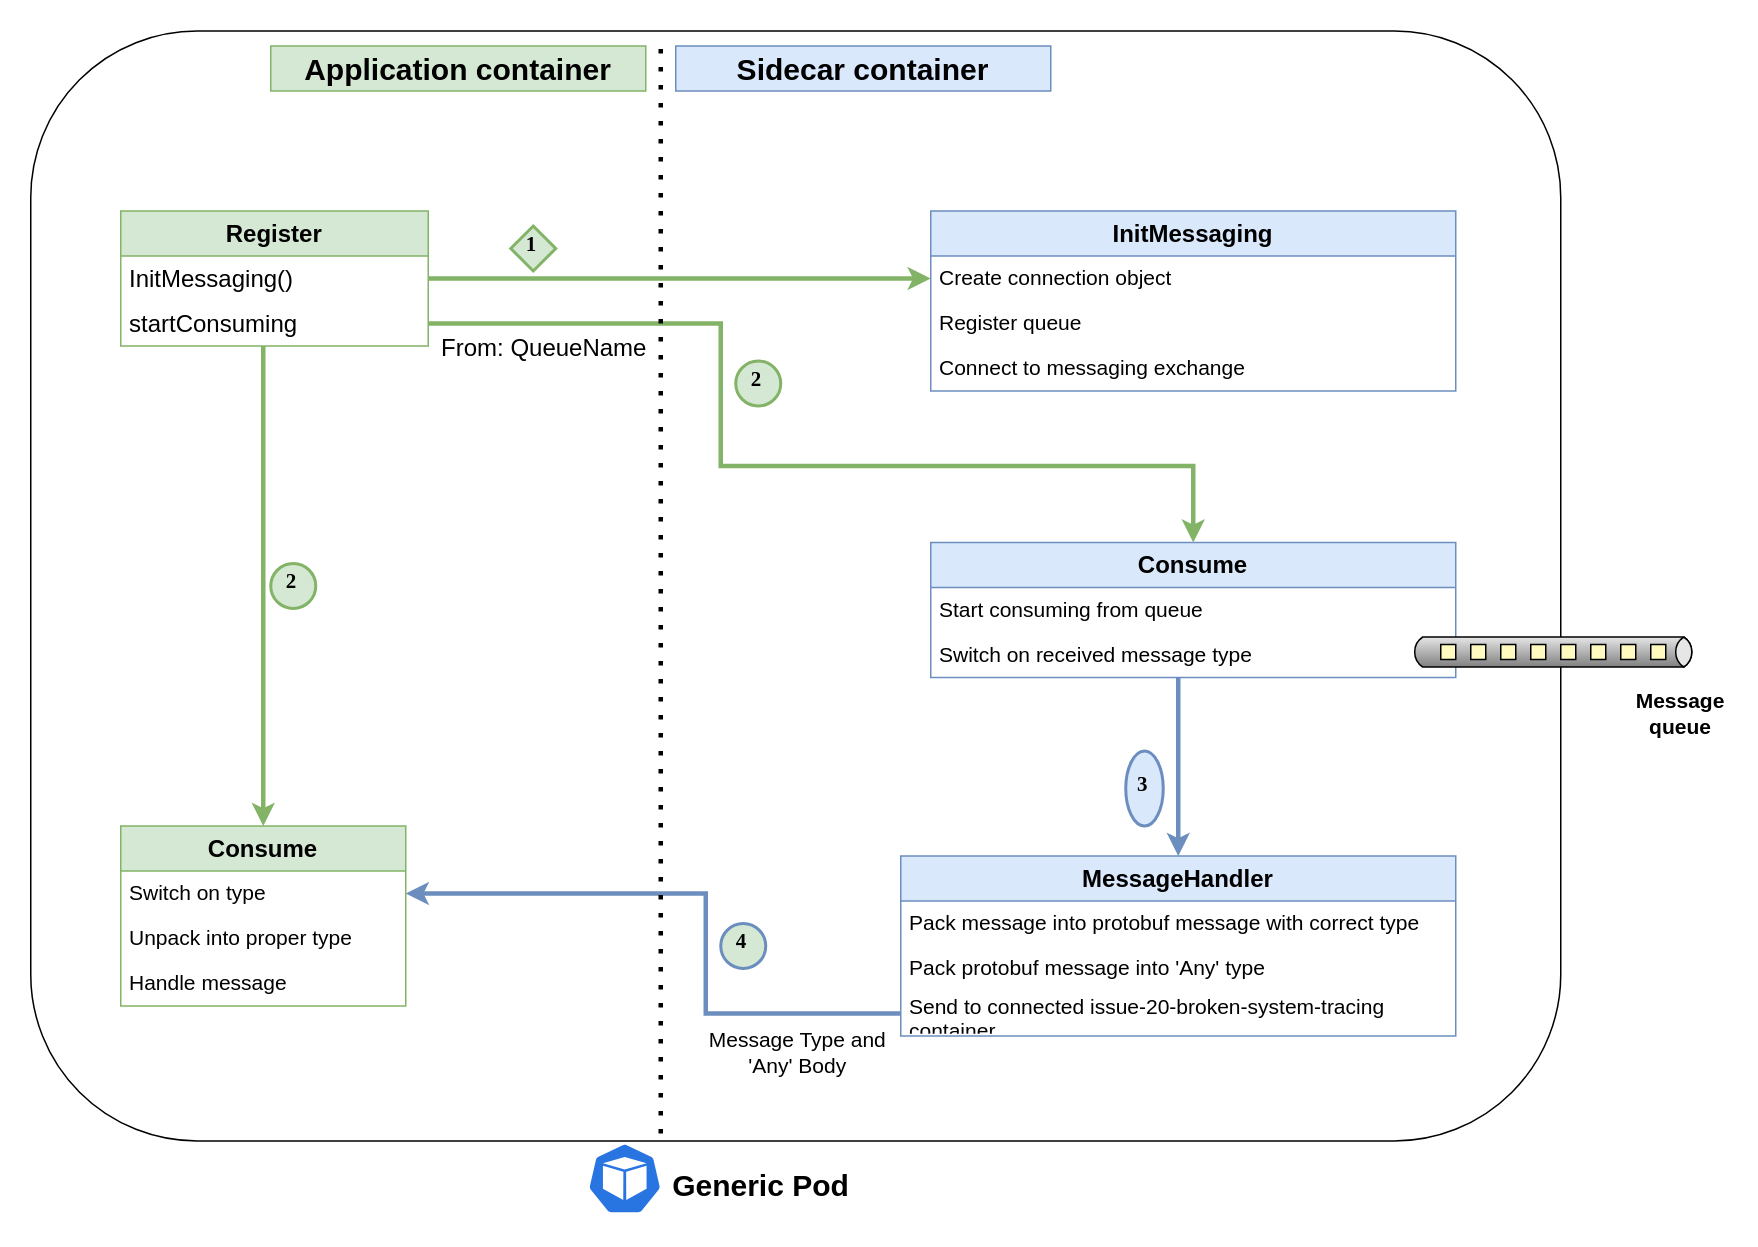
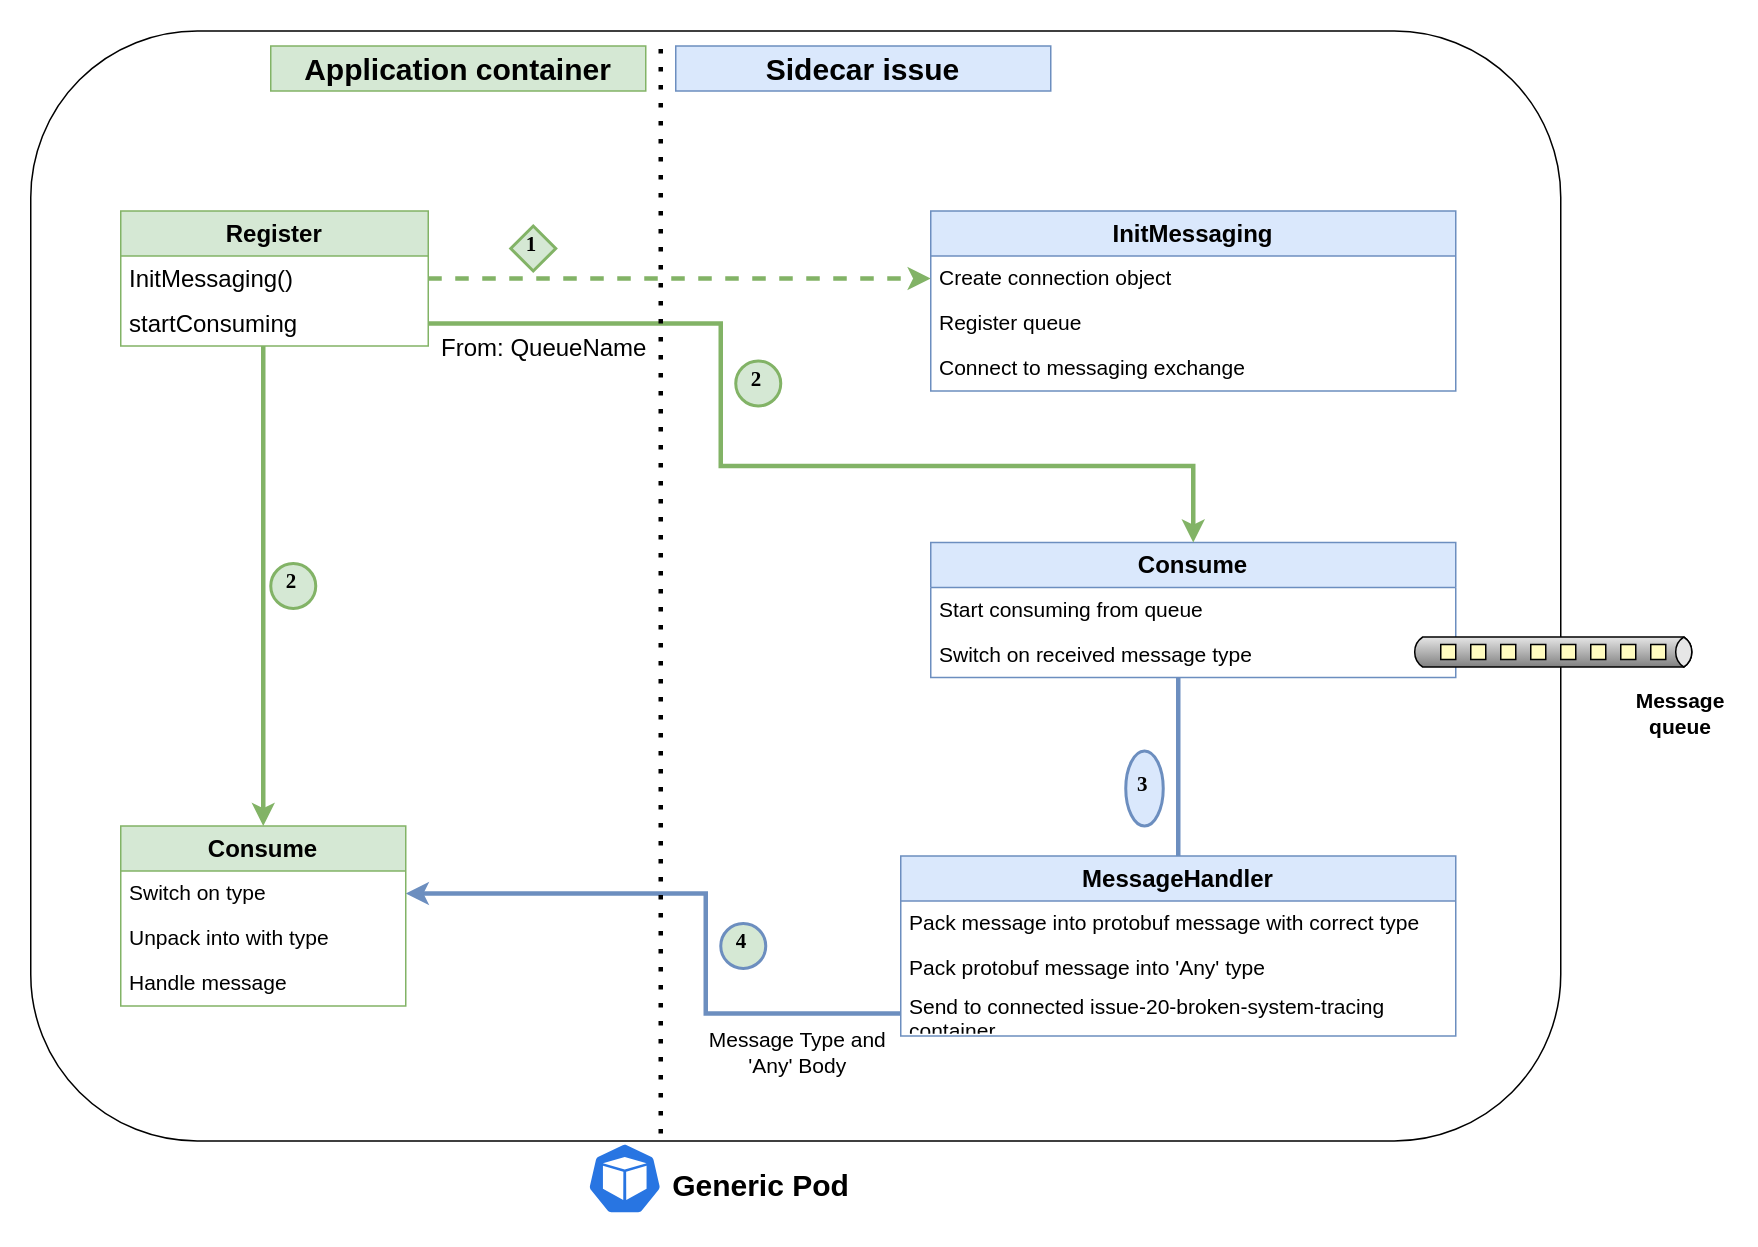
- <mxCell id="30" value="&lt;b&gt;&lt;font style=&quot;font-size: 20px;&quot;&gt;Sidecar container&lt;/font&gt;&lt;/b&gt;" style="text;html=1;strokeColor=#6c8ebf;fillColor=#dae8fc;align=center;verticalAlign=middle;whiteSpace=wrap;rounded=0;" parent="1" vertex="1"><mxGeometry x="450" y="30" width="250" height="30" as="geometry" /></mxCell>
+ <mxCell id="30" value="&lt;b&gt;&lt;font style=&quot;font-size: 20px;&quot;&gt;Sidecar issue&lt;/font&gt;&lt;/b&gt;" style="text;html=1;strokeColor=#6c8ebf;fillColor=#dae8fc;align=center;verticalAlign=middle;whiteSpace=wrap;rounded=0;" parent="1" vertex="1"><mxGeometry x="450" y="30" width="250" height="30" as="geometry" /></mxCell>
- <mxCell id="10" style="edgeStyle=orthogonalEdgeStyle;rounded=0;orthogonalLoop=1;jettySize=auto;html=1;fillColor=#d5e8d4;strokeColor=#82b366;strokeWidth=3;" parent="1" source="4" target="7" edge="1"><mxGeometry relative="1" as="geometry" /></mxCell>
+ <mxCell id="10" style="edgeStyle=orthogonalEdgeStyle;rounded=0;orthogonalLoop=1;jettySize=auto;html=1;fillColor=#d5e8d4;strokeColor=#82b366;strokeWidth=3;dashed=1;" parent="1" source="4" target="7" edge="1"><mxGeometry relative="1" as="geometry" /></mxCell>
- <mxCell id="20" style="edgeStyle=orthogonalEdgeStyle;rounded=0;orthogonalLoop=1;jettySize=auto;html=1;entryX=0.5;entryY=0;entryDx=0;entryDy=0;strokeWidth=3;fillColor=#dae8fc;strokeColor=#6c8ebf;" parent="1" source="13" target="16" edge="1"><mxGeometry relative="1" as="geometry"><mxPoint x="1195.71" y="435" as="targetPoint" /><Array as="points"><mxPoint x="785" y="470" /><mxPoint x="785" y="470" /></Array></mxGeometry></mxCell>
+ <mxCell id="20" style="edgeStyle=orthogonalEdgeStyle;rounded=0;orthogonalLoop=1;jettySize=auto;html=1;entryX=0.5;entryY=0;entryDx=0;entryDy=0;strokeWidth=3;fillColor=#dae8fc;strokeColor=#6c8ebf;endArrow=none;" parent="1" source="13" target="16" edge="1"><mxGeometry relative="1" as="geometry"><mxPoint x="1195.71" y="435" as="targetPoint" /><Array as="points"><mxPoint x="785" y="470" /><mxPoint x="785" y="470" /></Array></mxGeometry></mxCell>
- <mxCell id="25" value="Unpack into proper type" style="text;strokeColor=none;fillColor=none;align=left;verticalAlign=middle;spacingLeft=4;spacingRight=4;overflow=hidden;points=[[0,0.5],[1,0.5]];portConstraint=eastwest;rotatable=0;whiteSpace=wrap;html=1;fontSize=14;" parent="23" vertex="1"><mxGeometry y="60" width="190" height="30" as="geometry" /></mxCell>
+ <mxCell id="25" value="Unpack into with type" style="text;strokeColor=none;fillColor=none;align=left;verticalAlign=middle;spacingLeft=4;spacingRight=4;overflow=hidden;points=[[0,0.5],[1,0.5]];portConstraint=eastwest;rotatable=0;whiteSpace=wrap;html=1;fontSize=14;" parent="23" vertex="1"><mxGeometry y="60" width="190" height="30" as="geometry" /></mxCell>
